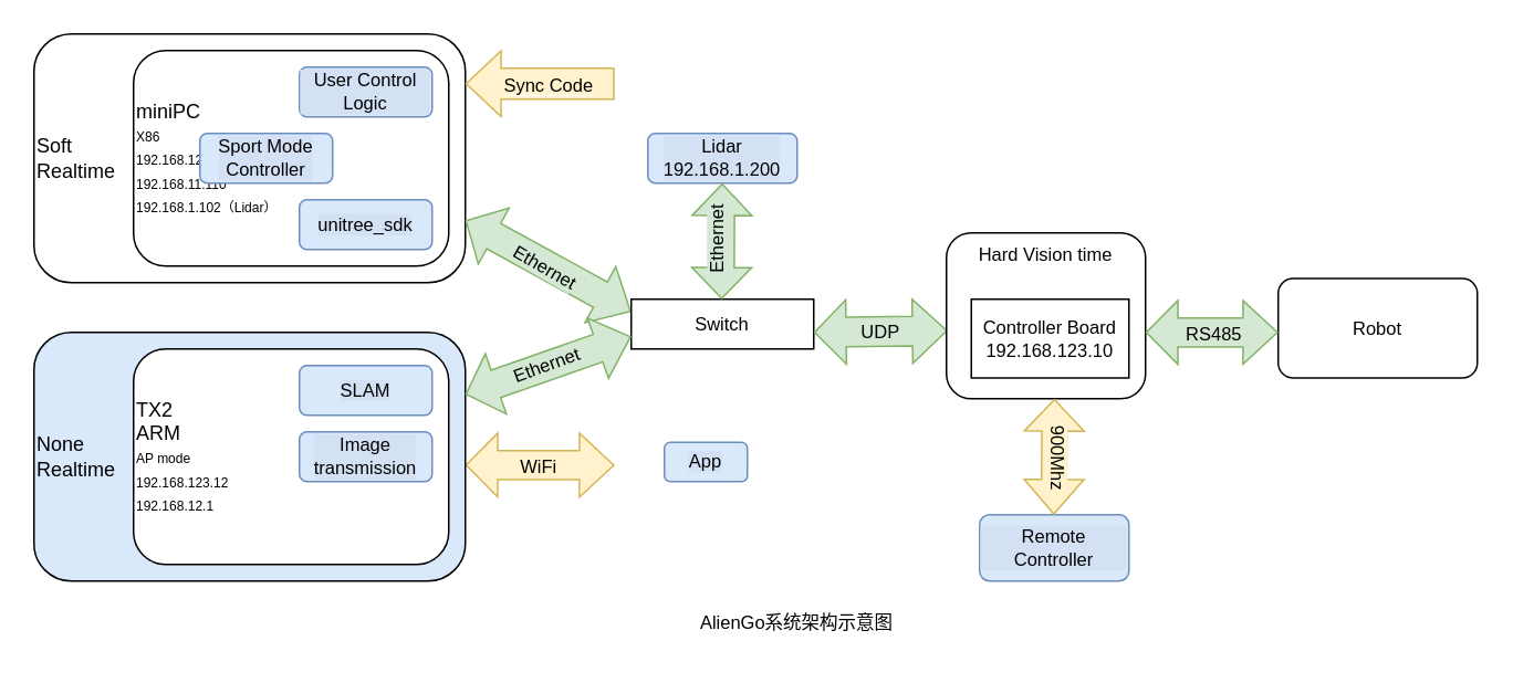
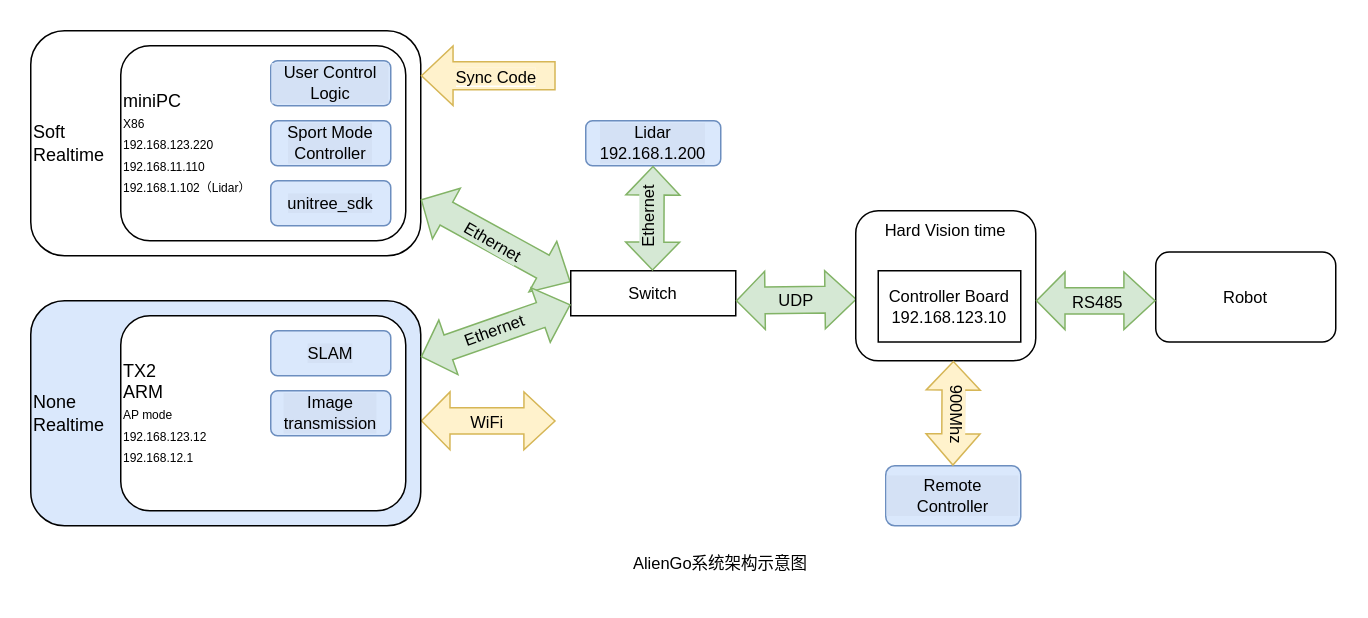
- <mxCell id="5" value="Sport Mode&lt;br&gt;Controller" style="rounded=1;whiteSpace=wrap;html=1;fontSize=11;fillColor=#dae8fc;strokeColor=#6c8ebf;labelBackgroundColor=#D4E1F5;labelBorderColor=none;gradientColor=none;" parent="1" vertex="1"><mxGeometry x="120" y="80" width="80" height="30" as="geometry" /></mxCell>
+ <mxCell id="5" value="Sport Mode&lt;br&gt;Controller" style="rounded=1;whiteSpace=wrap;html=1;fontSize=11;fillColor=#dae8fc;strokeColor=#6c8ebf;labelBackgroundColor=#D4E1F5;labelBorderColor=none;gradientColor=none;" parent="1" vertex="1"><mxGeometry x="180" y="80" width="80" height="30" as="geometry" /></mxCell>
- <mxCell id="7" value="App" style="rounded=1;whiteSpace=wrap;html=1;fontSize=11;fillColor=#dae8fc;strokeColor=#6c8ebf;labelBackgroundColor=#D4E1F5;labelBorderColor=none;gradientColor=none;" parent="1" vertex="1"><mxGeometry x="400" y="266.25" width="50" height="23.75" as="geometry" /></mxCell>
